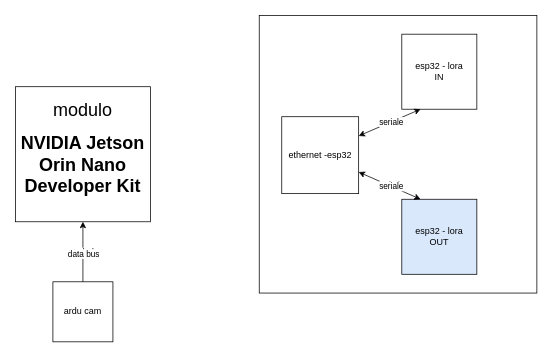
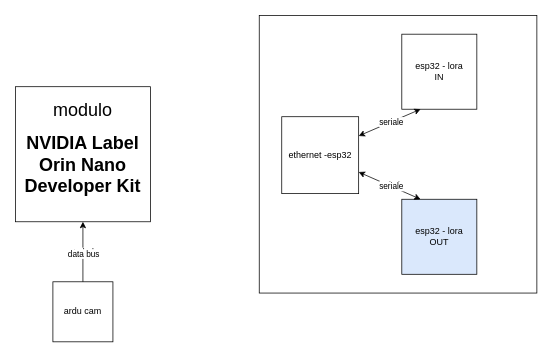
- <mxCell id="2" value="&lt;font style=&quot;font-size: 24px;&quot;&gt;modulo &lt;br&gt;&lt;/font&gt;&lt;h1 style=&quot;font-size: 24px;&quot; class=&quot;product-summary-name-without-seo Product-Summary-Name ng-star-inserted&quot;&gt;&lt;font style=&quot;font-size: 24px;&quot;&gt;&lt;span class=&quot;product-summary-name--Original&quot;&gt; NVIDIA Jetson Orin Nano Developer Kit&lt;/span&gt;&lt;/font&gt;&lt;/h1&gt;" style="whiteSpace=wrap;html=1;aspect=fixed;" vertex="1" parent="1"><mxGeometry x="20" y="115" width="180" height="180" as="geometry" /></mxCell>
+ <mxCell id="2" value="&lt;font style=&quot;font-size: 24px;&quot;&gt;modulo &lt;br&gt;&lt;/font&gt;&lt;h1 style=&quot;font-size: 24px;&quot; class=&quot;product-summary-name-without-seo Product-Summary-Name ng-star-inserted&quot;&gt;&lt;font style=&quot;font-size: 24px;&quot;&gt;&lt;span class=&quot;product-summary-name--Original&quot;&gt; NVIDIA Label Orin Nano Developer Kit&lt;/span&gt;&lt;/font&gt;&lt;/h1&gt;" style="whiteSpace=wrap;html=1;aspect=fixed;" vertex="1" parent="1"><mxGeometry x="20" y="115" width="180" height="180" as="geometry" /></mxCell>
